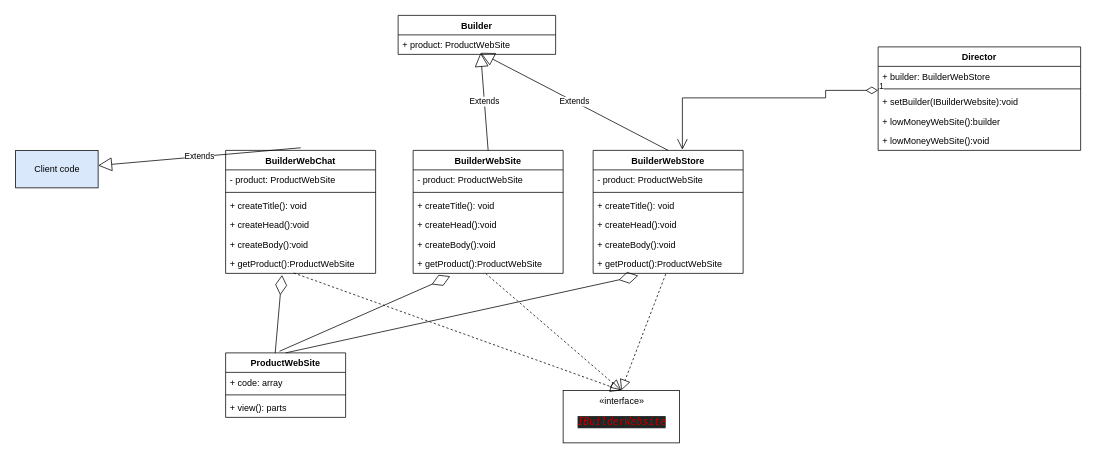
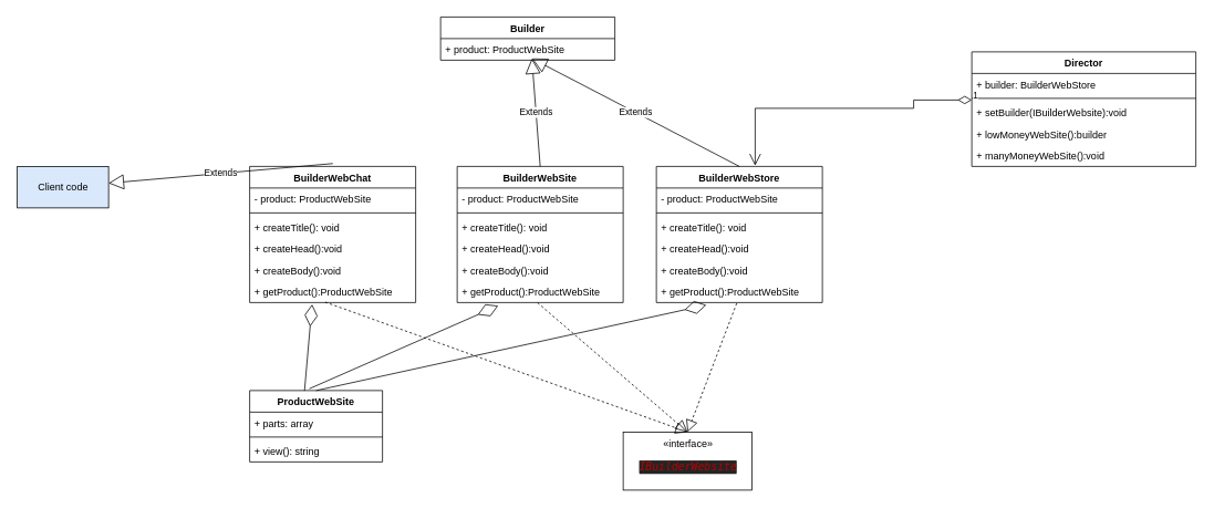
- <mxCell id="45" value="+ lowMoneyWebSite():void" style="text;strokeColor=none;fillColor=none;align=left;verticalAlign=top;spacingLeft=4;spacingRight=4;overflow=hidden;rotatable=0;points=[[0,0.5],[1,0.5]];portConstraint=eastwest;fontColor=none;" parent="40" vertex="1"><mxGeometry y="112" width="270" height="26" as="geometry" /></mxCell>
+ <mxCell id="45" value="+ manyMoneyWebSite():void" style="text;strokeColor=none;fillColor=none;align=left;verticalAlign=top;spacingLeft=4;spacingRight=4;overflow=hidden;rotatable=0;points=[[0,0.5],[1,0.5]];portConstraint=eastwest;fontColor=none;" parent="40" vertex="1"><mxGeometry y="112" width="270" height="26" as="geometry" /></mxCell>
- <mxCell id="5" value="+ code: array" style="text;strokeColor=none;fillColor=none;align=left;verticalAlign=top;spacingLeft=4;spacingRight=4;overflow=hidden;rotatable=0;points=[[0,0.5],[1,0.5]];portConstraint=eastwest;" parent="4" vertex="1"><mxGeometry y="26" width="160" height="26" as="geometry" /></mxCell>
+ <mxCell id="5" value="+ parts: array" style="text;strokeColor=none;fillColor=none;align=left;verticalAlign=top;spacingLeft=4;spacingRight=4;overflow=hidden;rotatable=0;points=[[0,0.5],[1,0.5]];portConstraint=eastwest;" parent="4" vertex="1"><mxGeometry y="26" width="160" height="26" as="geometry" /></mxCell>
- <mxCell id="7" value="+ view(): parts" style="text;strokeColor=none;fillColor=none;align=left;verticalAlign=top;spacingLeft=4;spacingRight=4;overflow=hidden;rotatable=0;points=[[0,0.5],[1,0.5]];portConstraint=eastwest;" parent="4" vertex="1"><mxGeometry y="60" width="160" height="26" as="geometry" /></mxCell>
+ <mxCell id="7" value="+ view(): string" style="text;strokeColor=none;fillColor=none;align=left;verticalAlign=top;spacingLeft=4;spacingRight=4;overflow=hidden;rotatable=0;points=[[0,0.5],[1,0.5]];portConstraint=eastwest;" parent="4" vertex="1"><mxGeometry y="60" width="160" height="26" as="geometry" /></mxCell>
